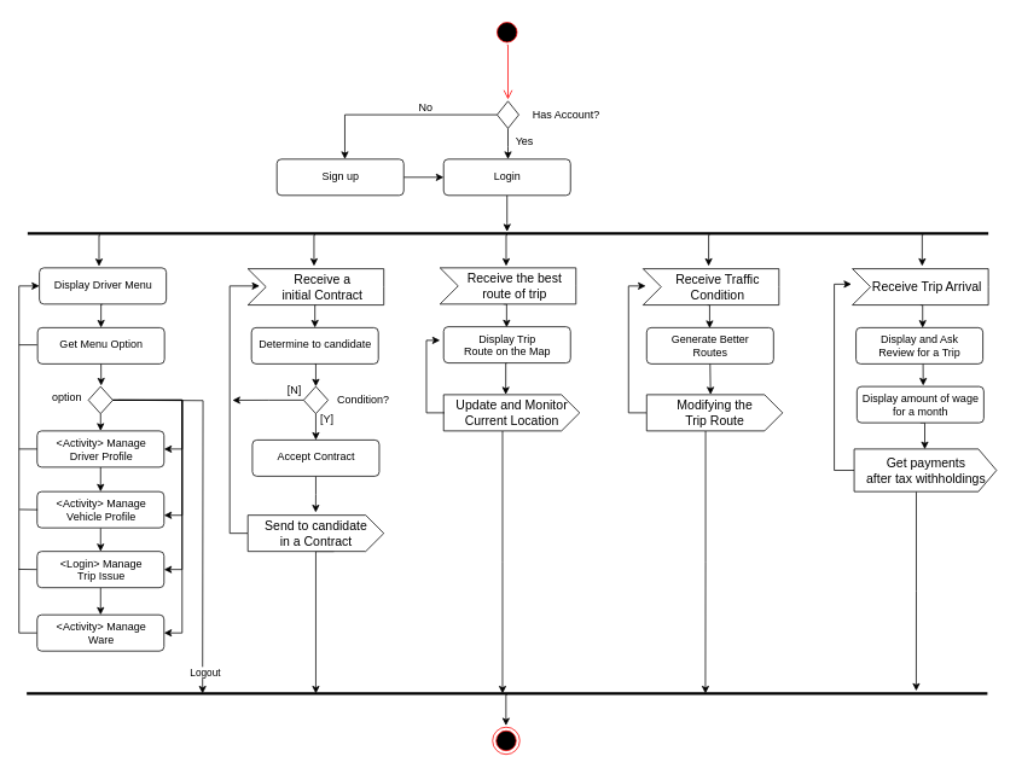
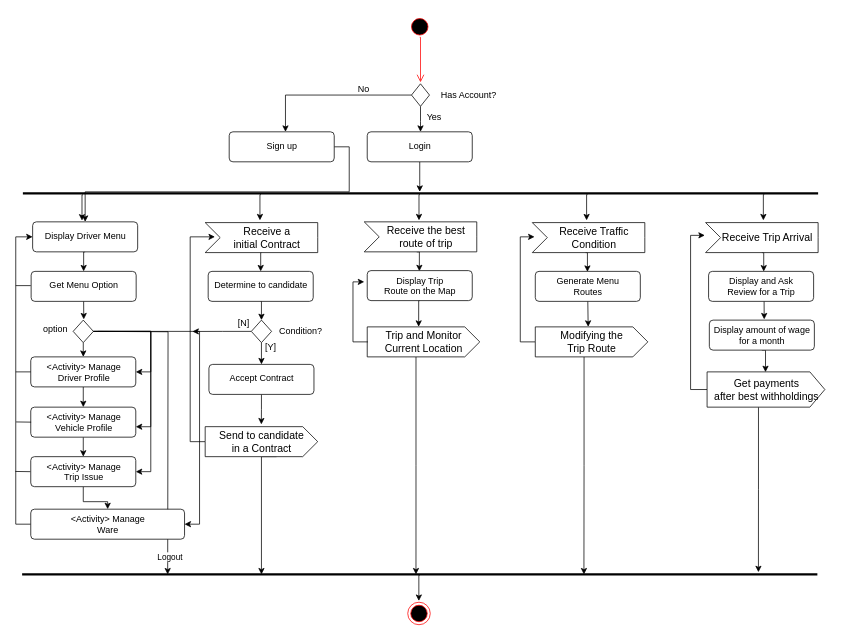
- <mxCell id="65" value="No" style="text;html=1;align=center;verticalAlign=middle;resizable=0;points=[];autosize=1;strokeColor=none;fillColor=none;" parent="1" vertex="1"><mxGeometry x="449" y="103" width="40" height="30" as="geometry" /></mxCell>
+ <mxCell id="65" value="No" style="text;html=1;align=center;verticalAlign=middle;resizable=0;points=[];autosize=1;strokeColor=none;fillColor=none;" parent="1" vertex="1"><mxGeometry x="464" y="103" width="40" height="30" as="geometry" /></mxCell>
- <mxCell id="13" style="edgeStyle=orthogonalEdgeStyle;rounded=0;orthogonalLoop=1;jettySize=auto;html=1;exitX=1;exitY=0.5;exitDx=0;exitDy=0;entryX=0;entryY=0.5;entryDx=0;entryDy=0;" parent="1" source="14" target="12" edge="1"><mxGeometry relative="1" as="geometry" /></mxCell>
+ <mxCell id="13" style="edgeStyle=orthogonalEdgeStyle;rounded=0;orthogonalLoop=1;jettySize=auto;html=1;exitX=1;exitY=0.5;exitDx=0;exitDy=0;" parent="1" source="14" target="17" edge="1"><mxGeometry relative="1" as="geometry" /></mxCell>
- <mxCell id="51" value="Generate Better&lt;br&gt;Routes" style="html=1;align=center;verticalAlign=top;rounded=1;absoluteArcSize=1;arcSize=10;dashed=0;" parent="1" vertex="1"><mxGeometry x="713" y="361" width="140" height="40" as="geometry" /></mxCell>
+ <mxCell id="51" value="Generate Menu&lt;br&gt;Routes" style="html=1;align=center;verticalAlign=top;rounded=1;absoluteArcSize=1;arcSize=10;dashed=0;" parent="1" vertex="1"><mxGeometry x="713" y="361" width="140" height="40" as="geometry" /></mxCell>
- <mxCell id="58" value="Update and Monitor&lt;br&gt;Current Location" style="html=1;shape=mxgraph.infographic.ribbonSimple;notch1=0;notch2=20;align=center;verticalAlign=middle;fontSize=14;fontStyle=0;fillColor=#FFFFFF;" parent="1" vertex="1"><mxGeometry x="489" y="435" width="150" height="40" as="geometry" /></mxCell>
+ <mxCell id="58" value="Trip and Monitor&lt;br&gt;Current Location" style="html=1;shape=mxgraph.infographic.ribbonSimple;notch1=0;notch2=20;align=center;verticalAlign=middle;fontSize=14;fontStyle=0;fillColor=#FFFFFF;" parent="1" vertex="1"><mxGeometry x="489" y="435" width="150" height="40" as="geometry" /></mxCell>
- <mxCell id="63" value="Get payments&lt;br&gt;after tax withholdings" style="html=1;shape=mxgraph.infographic.ribbonSimple;notch1=0;notch2=20;align=center;verticalAlign=middle;fontSize=14;fontStyle=0;fillColor=#FFFFFF;" parent="1" vertex="1"><mxGeometry x="942" y="495" width="157" height="47" as="geometry" /></mxCell>
+ <mxCell id="63" value="Get payments&lt;br&gt;after best withholdings" style="html=1;shape=mxgraph.infographic.ribbonSimple;notch1=0;notch2=20;align=center;verticalAlign=middle;fontSize=14;fontStyle=0;fillColor=#FFFFFF;" parent="1" vertex="1"><mxGeometry x="942" y="495" width="157" height="47" as="geometry" /></mxCell>
- <mxCell id="31" value="&amp;lt;Login&amp;gt; Manage&lt;br&gt;Trip Issue" style="html=1;align=center;verticalAlign=top;rounded=1;absoluteArcSize=1;arcSize=10;dashed=0;" parent="1" vertex="1"><mxGeometry x="40.5" y="608" width="140" height="40" as="geometry" /></mxCell>
+ <mxCell id="31" value="&amp;lt;Activity&amp;gt; Manage&lt;br&gt;Trip Issue" style="html=1;align=center;verticalAlign=top;rounded=1;absoluteArcSize=1;arcSize=10;dashed=0;" parent="1" vertex="1"><mxGeometry x="40.5" y="608" width="140" height="40" as="geometry" /></mxCell>
- <mxCell id="33" value="&amp;lt;Activity&amp;gt; Manage&lt;br&gt;Ware" style="html=1;align=center;verticalAlign=top;rounded=1;absoluteArcSize=1;arcSize=10;dashed=0;" parent="1" vertex="1"><mxGeometry x="40.5" y="678" width="140" height="40" as="geometry" /></mxCell>
+ <mxCell id="33" value="&amp;lt;Activity&amp;gt; Manage&lt;br&gt;Ware" style="html=1;align=center;verticalAlign=top;rounded=1;absoluteArcSize=1;arcSize=10;dashed=0;" parent="1" vertex="1"><mxGeometry x="40.5" y="678" width="205" height="40" as="geometry" /></mxCell>
